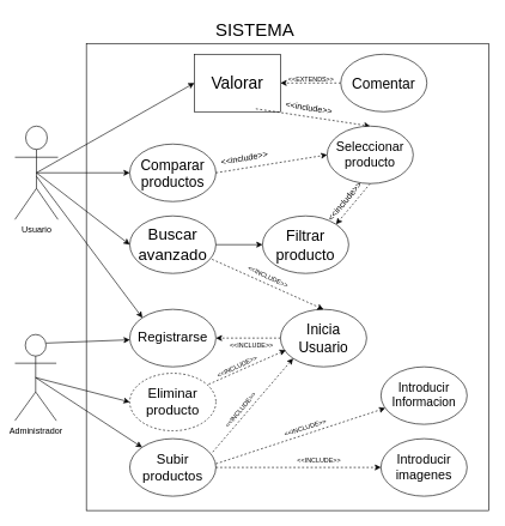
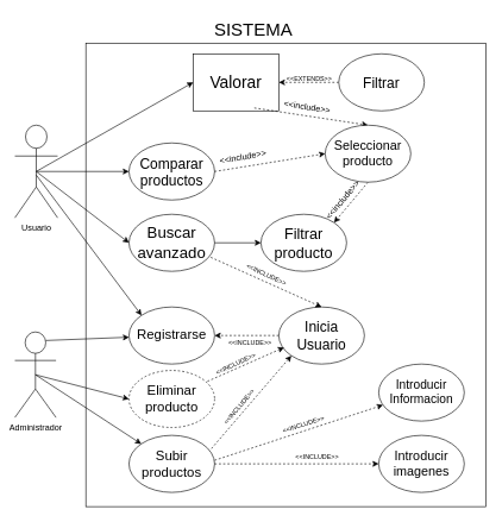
- <mxCell id="12" value="Comentar" style="ellipse;whiteSpace=wrap;html=1;fontSize=20;" vertex="1" parent="1"><mxGeometry x="474" y="75" width="120" height="80" as="geometry" /></mxCell>
+ <mxCell id="12" value="Filtrar" style="ellipse;whiteSpace=wrap;html=1;fontSize=20;" vertex="1" parent="1"><mxGeometry x="474" y="75" width="120" height="80" as="geometry" /></mxCell>
